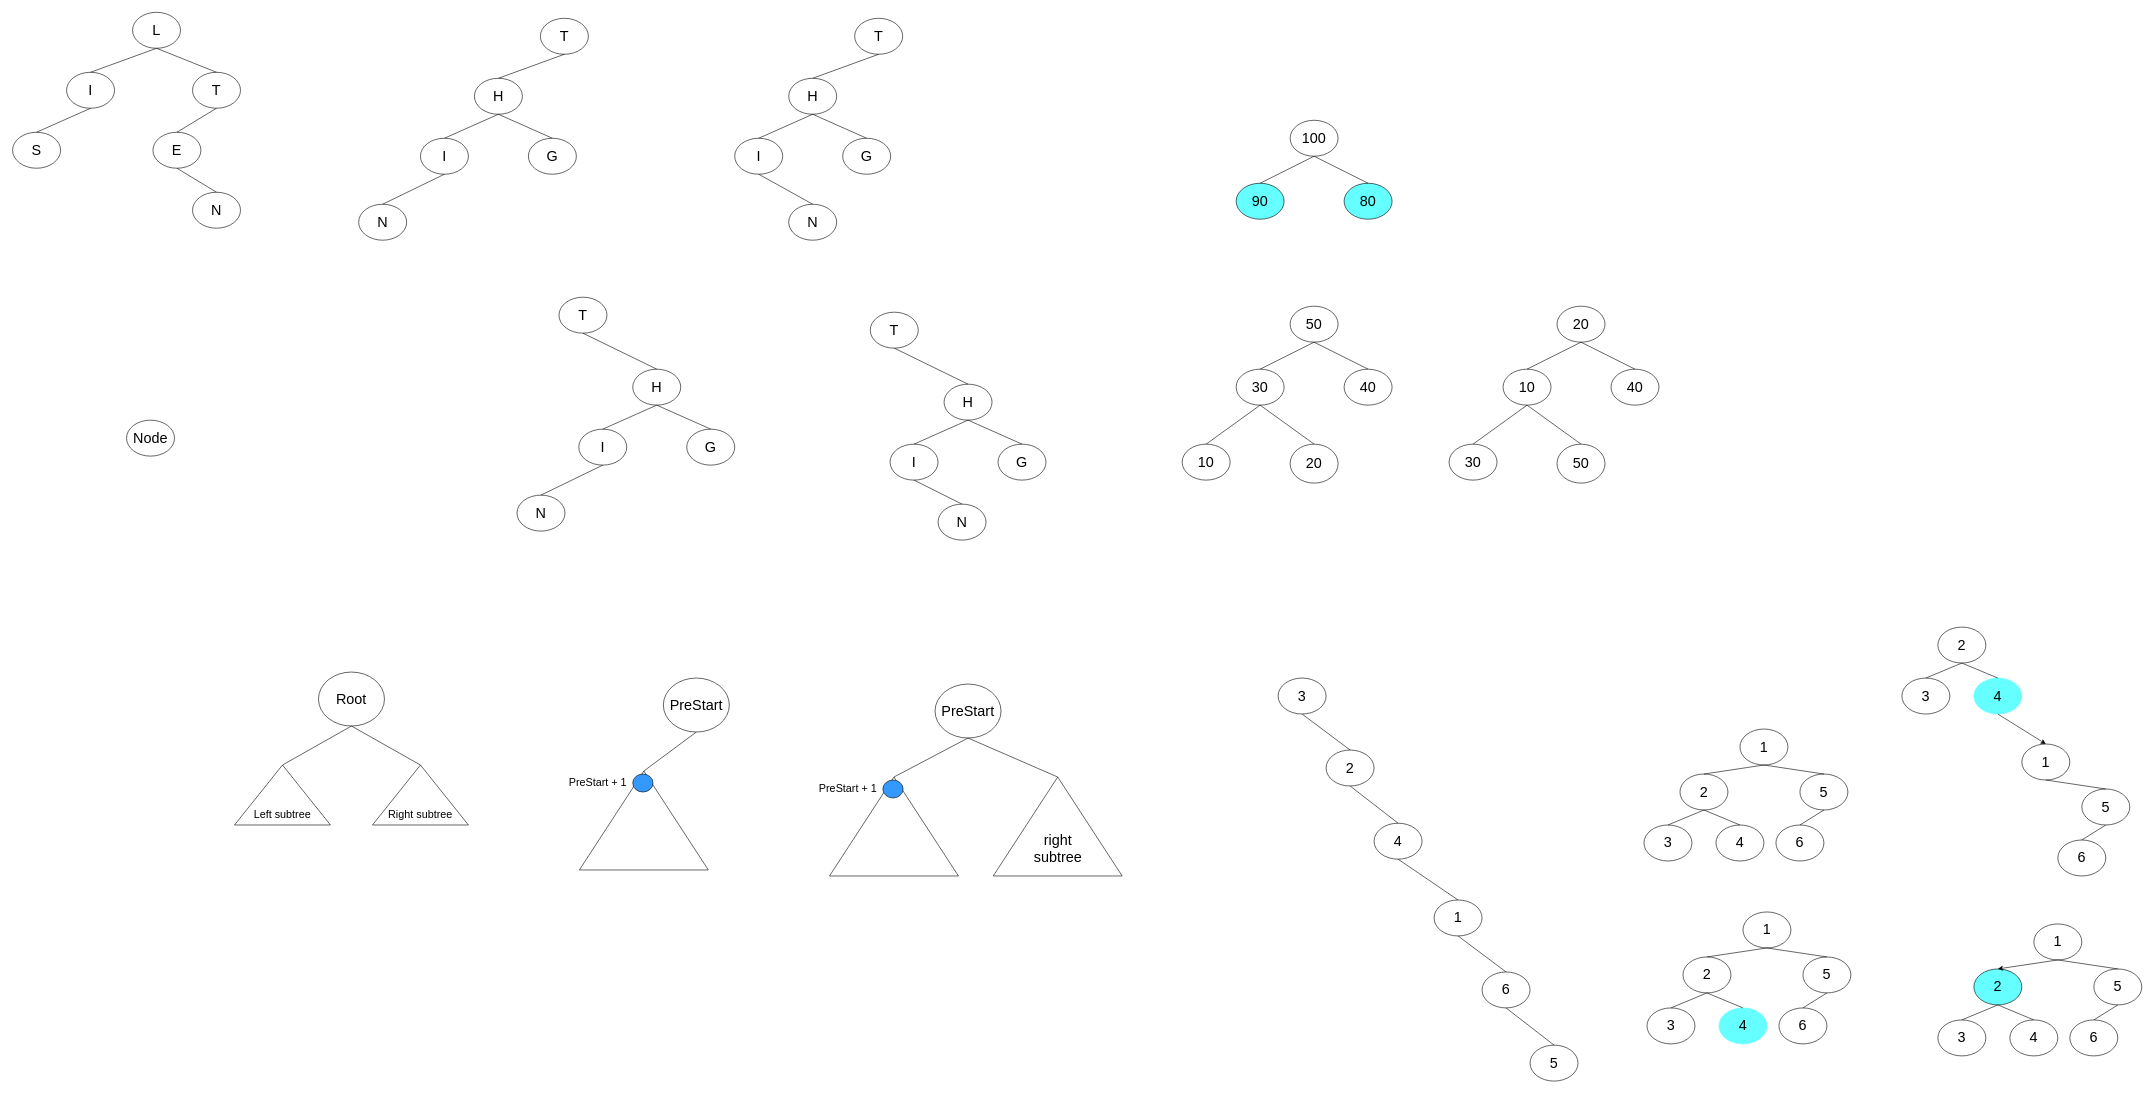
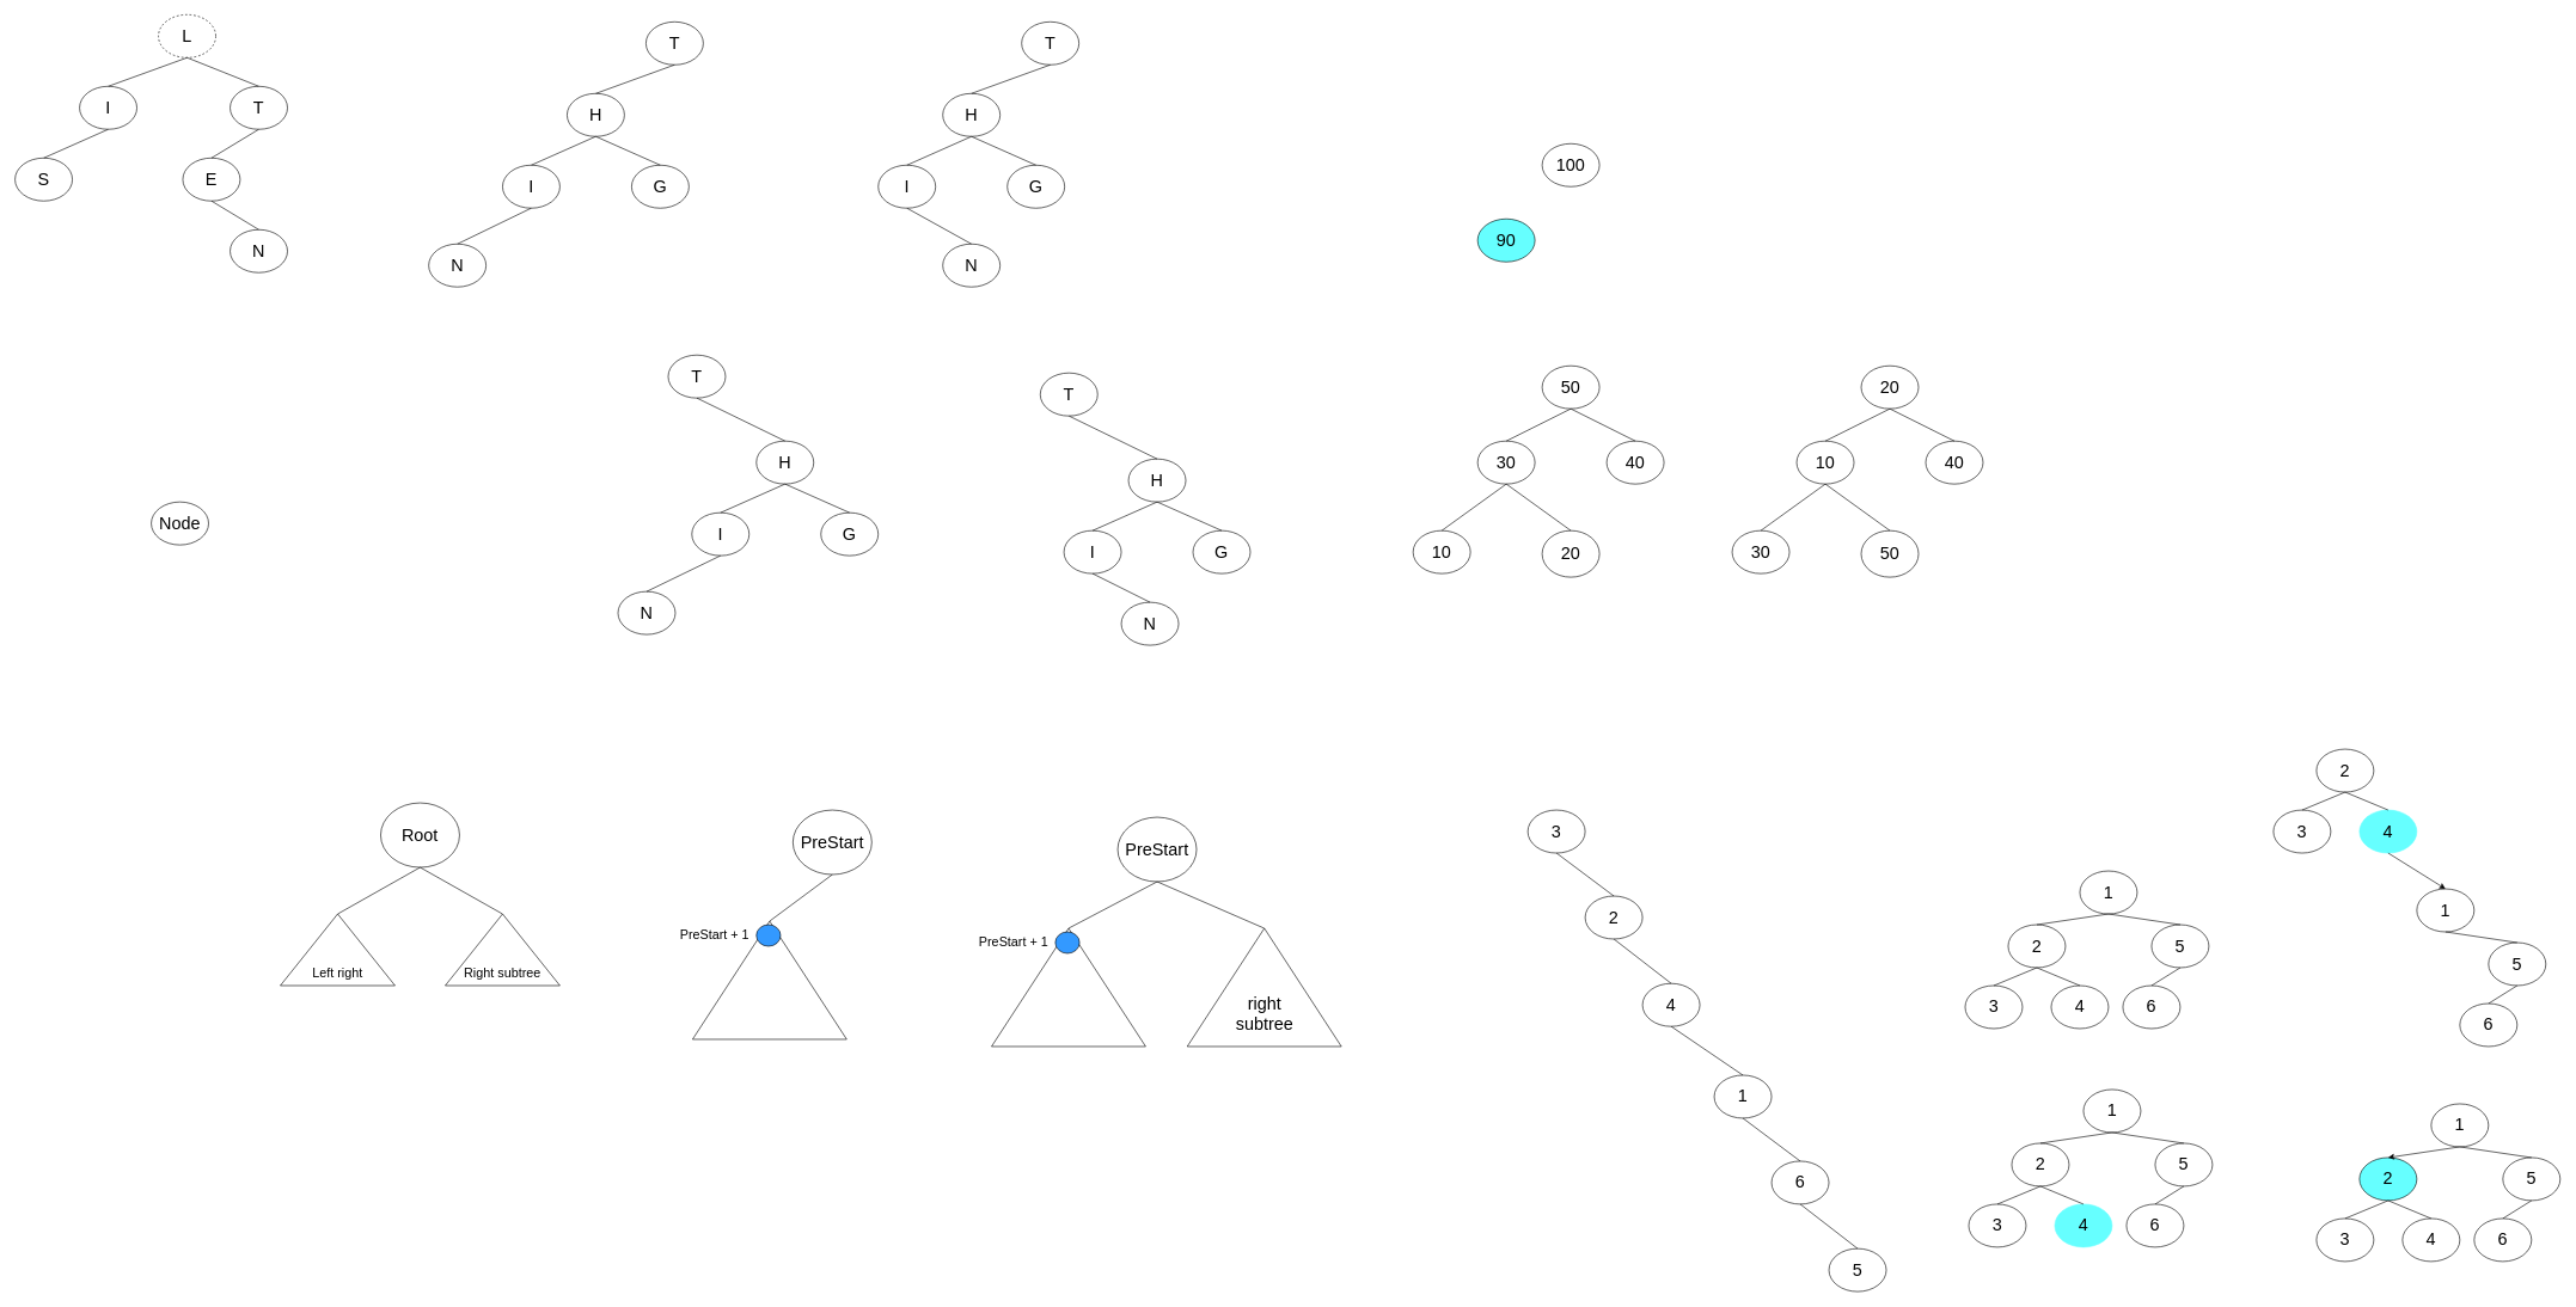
- <mxCell id="2" value="&lt;font style=&quot;font-size: 24px;&quot;&gt;L&lt;/font&gt;" style="ellipse;whiteSpace=wrap;html=1;" vertex="1" parent="1"><mxGeometry x="220" y="20" width="80" height="60" as="geometry" /></mxCell>
+ <mxCell id="2" value="&lt;font style=&quot;font-size: 24px;&quot;&gt;L&lt;/font&gt;" style="ellipse;whiteSpace=wrap;html=1;dashed=1;" vertex="1" parent="1"><mxGeometry x="220" y="20" width="80" height="60" as="geometry" /></mxCell>
- <mxCell id="146" value="" style="endArrow=none;html=1;rounded=0;entryX=0.5;entryY=1;entryDx=0;entryDy=0;exitX=0.5;exitY=0;exitDx=0;exitDy=0;" edge="1" parent="1" source="144" target="143"><mxGeometry width="50" height="50" relative="1" as="geometry"><mxPoint x="1533" y="440" as="sourcePoint" /><mxPoint x="1623" y="400" as="targetPoint" /></mxGeometry></mxCell>
- <mxCell id="147" value="" style="endArrow=none;html=1;rounded=0;entryX=0.5;entryY=1;entryDx=0;entryDy=0;exitX=0.5;exitY=0;exitDx=0;exitDy=0;" edge="1" parent="1" source="145" target="143"><mxGeometry width="50" height="50" relative="1" as="geometry"><mxPoint x="2110" y="315" as="sourcePoint" /><mxPoint x="2200" y="270" as="targetPoint" /></mxGeometry></mxCell>
- <mxCell id="145" value="&lt;span style=&quot;font-size: 24px;&quot;&gt;80&lt;/span&gt;" style="ellipse;whiteSpace=wrap;html=1;fillColor=#66FFFF;" vertex="1" parent="1"><mxGeometry x="2240" y="305" width="80" height="60" as="geometry" /></mxCell>
- <mxCell id="55" value="&lt;font style=&quot;font-size: 18px;&quot;&gt;Left subtree&lt;/font&gt;" style="text;html=1;align=center;verticalAlign=middle;whiteSpace=wrap;rounded=0;" vertex="1" parent="1"><mxGeometry x="405" y="1342" width="130" height="30" as="geometry" /></mxCell>
+ <mxCell id="55" value="&lt;font style=&quot;font-size: 18px;&quot;&gt;Left right&lt;/font&gt;" style="text;html=1;align=center;verticalAlign=middle;whiteSpace=wrap;rounded=0;" vertex="1" parent="1"><mxGeometry x="405" y="1342" width="130" height="30" as="geometry" /></mxCell>
